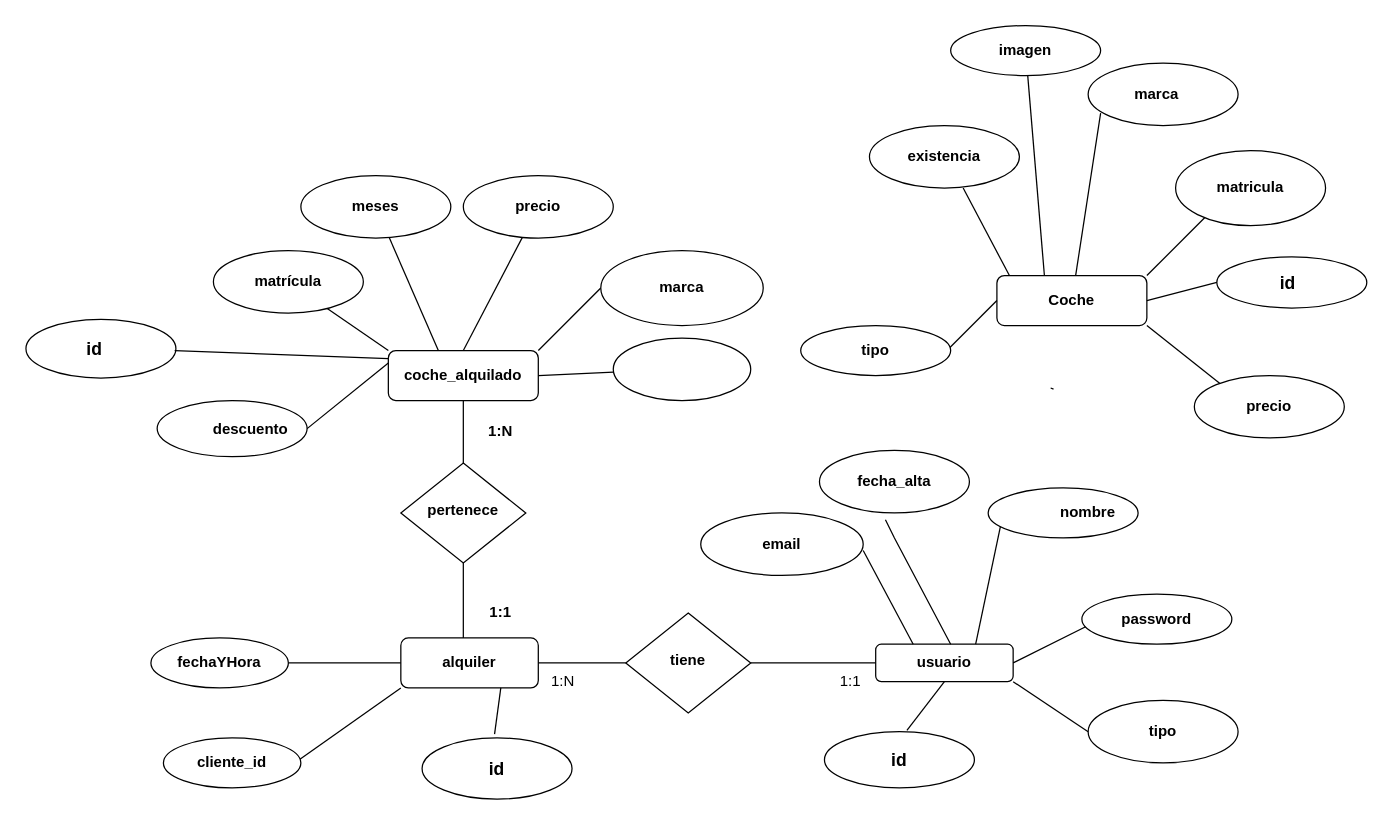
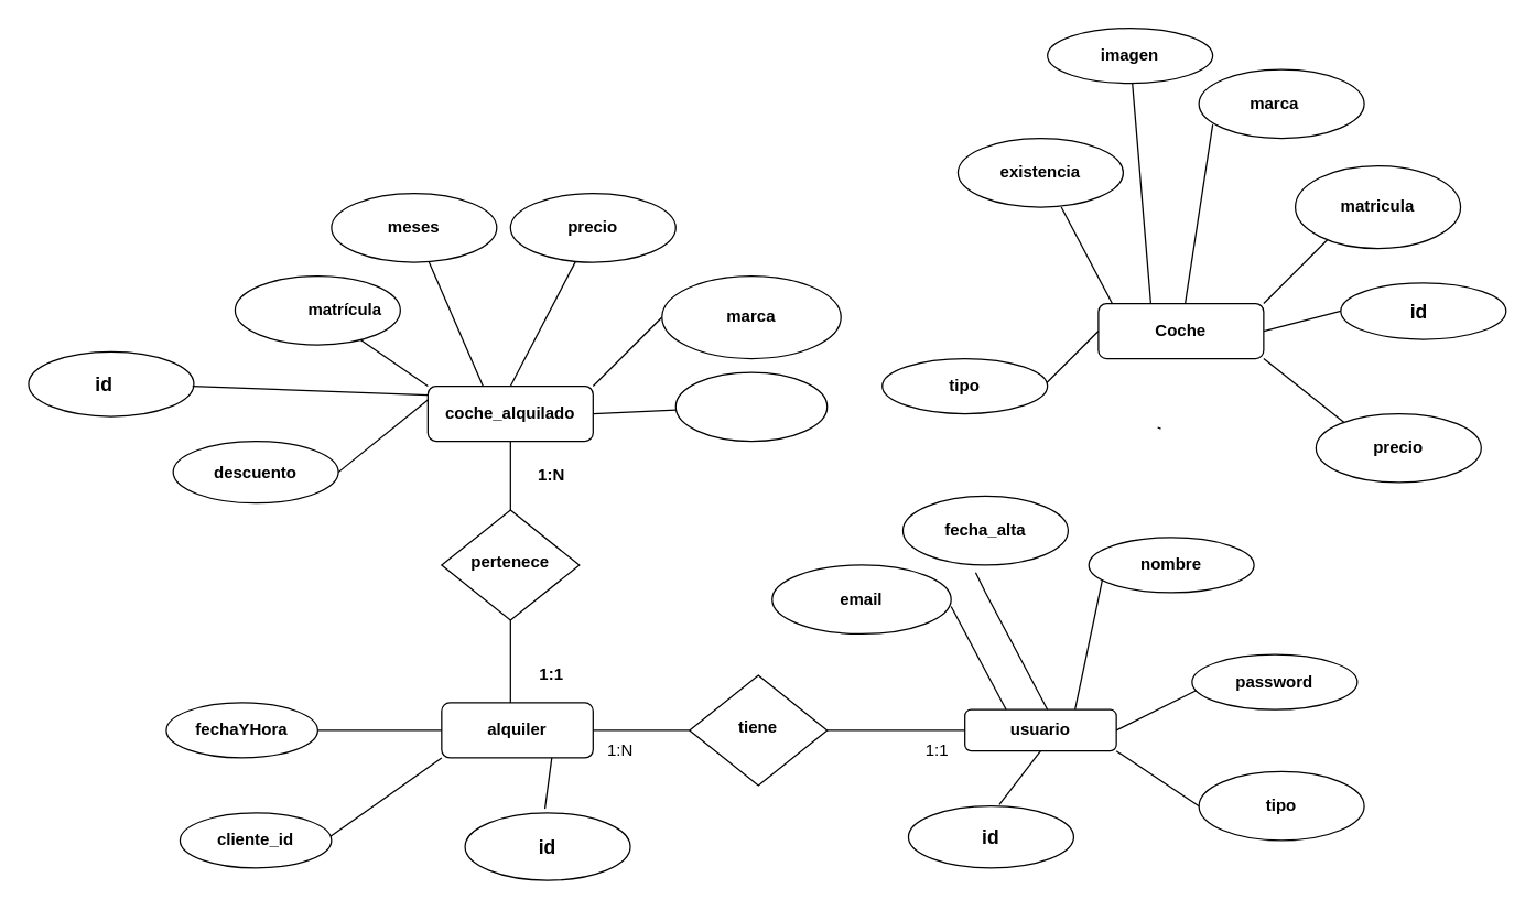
- <mxCell id="16" value="&lt;b&gt;matrícula&lt;/b&gt;" style="text;html=1;strokeColor=none;fillColor=none;align=center;verticalAlign=middle;whiteSpace=wrap;rounded=0;" vertex="1" parent="1"><mxGeometry x="200" y="210" width="60" height="30" as="geometry" /></mxCell>
+ <mxCell id="16" value="&lt;b&gt;matrícula&lt;/b&gt;" style="text;html=1;strokeColor=none;fillColor=none;align=center;verticalAlign=middle;whiteSpace=wrap;rounded=0;" vertex="1" parent="1"><mxGeometry x="220" y="210" width="60" height="30" as="geometry" /></mxCell>
- <mxCell id="70" value="&lt;b&gt;descuento&lt;/b&gt;" style="text;html=1;strokeColor=none;fillColor=none;align=center;verticalAlign=middle;whiteSpace=wrap;rounded=0;" vertex="1" parent="1"><mxGeometry x="170" y="327.5" width="60" height="30" as="geometry" /></mxCell>
+ <mxCell id="70" value="&lt;b&gt;descuento&lt;/b&gt;" style="text;html=1;strokeColor=none;fillColor=none;align=center;verticalAlign=middle;whiteSpace=wrap;rounded=0;" vertex="1" parent="1"><mxGeometry x="155" y="327.5" width="60" height="30" as="geometry" /></mxCell>
- <mxCell id="39" value="&lt;b&gt;nombre&lt;/b&gt;" style="text;html=1;strokeColor=none;fillColor=none;align=center;verticalAlign=middle;whiteSpace=wrap;rounded=0;" vertex="1" parent="1"><mxGeometry x="840" y="395" width="60" height="30" as="geometry" /></mxCell>
+ <mxCell id="39" value="&lt;b&gt;nombre&lt;/b&gt;" style="text;html=1;strokeColor=none;fillColor=none;align=center;verticalAlign=middle;whiteSpace=wrap;rounded=0;" vertex="1" parent="1"><mxGeometry x="820" y="395" width="60" height="30" as="geometry" /></mxCell>
